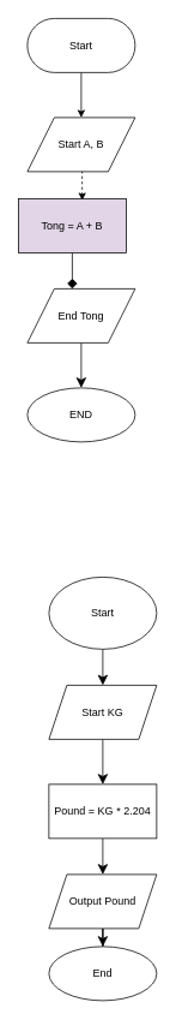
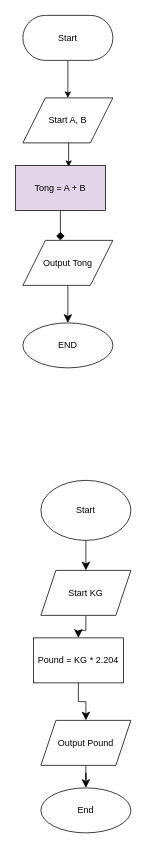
- <mxCell id="4" style="edgeStyle=orthogonalEdgeStyle;rounded=0;orthogonalLoop=1;jettySize=auto;html=1;exitX=0.5;exitY=1;exitDx=0;exitDy=0;entryX=0.592;entryY=0.033;entryDx=0;entryDy=0;entryPerimeter=0;dashed=1;" edge="1" parent="1" source="5" target="7"><mxGeometry relative="1" as="geometry" /></mxCell>
+ <mxCell id="4" style="edgeStyle=orthogonalEdgeStyle;rounded=0;orthogonalLoop=1;jettySize=auto;html=1;exitX=0.5;exitY=1;exitDx=0;exitDy=0;entryX=0.592;entryY=0.033;entryDx=0;entryDy=0;entryPerimeter=0;" edge="1" parent="1" source="5" target="7"><mxGeometry relative="1" as="geometry" /></mxCell>
- <mxCell id="9" value="End Tong" style="shape=parallelogram;perimeter=parallelogramPerimeter;whiteSpace=wrap;html=1;fixedSize=1;size=30;strokeWidth=1;" vertex="1" parent="1"><mxGeometry x="30" y="320" width="120" height="60" as="geometry" /></mxCell>
+ <mxCell id="9" value="Output Tong" style="shape=parallelogram;perimeter=parallelogramPerimeter;whiteSpace=wrap;html=1;fixedSize=1;size=30;strokeWidth=1;" vertex="1" parent="1"><mxGeometry x="30" y="320" width="120" height="60" as="geometry" /></mxCell>
- <mxCell id="16" value="Pound = KG * 2.204" style="whiteSpace=wrap;html=1;strokeWidth=1;" vertex="1" parent="1"><mxGeometry x="54" y="870" width="120" height="60" as="geometry" /></mxCell>
+ <mxCell id="16" value="Pound = KG * 2.204" style="whiteSpace=wrap;html=1;strokeWidth=1;" vertex="1" parent="1"><mxGeometry x="44" y="850" width="120" height="60" as="geometry" /></mxCell>
- <mxCell id="18" value="Output Pound" style="shape=parallelogram;perimeter=parallelogramPerimeter;whiteSpace=wrap;html=1;fixedSize=1;strokeWidth=1;" vertex="1" parent="1"><mxGeometry x="54" y="970" width="120" height="60" as="geometry" /></mxCell>
+ <mxCell id="18" value="Output Pound" style="shape=parallelogram;perimeter=parallelogramPerimeter;whiteSpace=wrap;html=1;fixedSize=1;strokeWidth=1;" vertex="1" parent="1"><mxGeometry x="54" y="960" width="120" height="60" as="geometry" /></mxCell>
